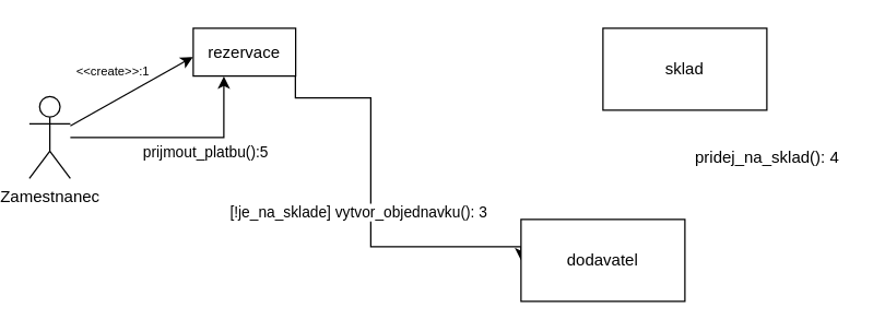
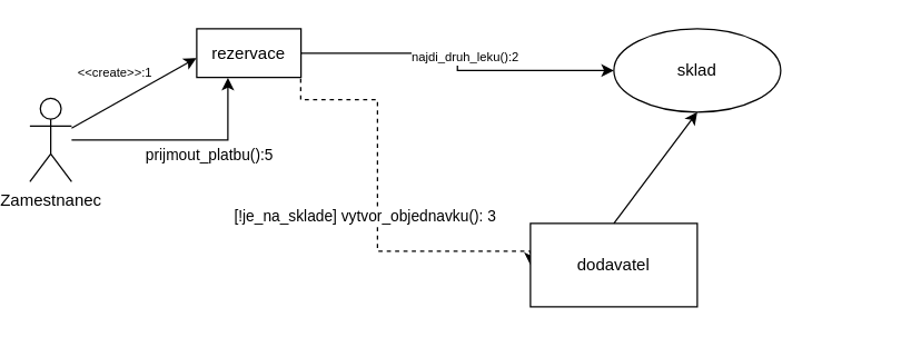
+ <mxCell id="3" style="edgeStyle=orthogonalEdgeStyle;rounded=0;orthogonalLoop=1;jettySize=auto;html=1;" parent="1" source="7" target="10" edge="1"><mxGeometry relative="1" as="geometry" /></mxCell>
+ <mxCell id="4" value="najdi_druh_leku():2" style="edgeLabel;html=1;align=center;verticalAlign=middle;resizable=0;points=[];fontSize=9;" parent="3" vertex="1" connectable="0"><mxGeometry x="0.093" relative="1" as="geometry"><mxPoint y="-10" as="offset" /></mxGeometry></mxCell>
- <mxCell id="10" value="sklad" style="rounded=0;whiteSpace=wrap;html=1;" parent="1" vertex="1"><mxGeometry x="440" y="20" width="120" height="60" as="geometry" /></mxCell>
+ <mxCell id="10" value="sklad" style="ellipse;whiteSpace=wrap;html=1;" parent="1" vertex="1"><mxGeometry x="440" y="20" width="120" height="60" as="geometry" /></mxCell>
- <mxCell id="5" style="edgeStyle=orthogonalEdgeStyle;rounded=0;orthogonalLoop=1;jettySize=auto;html=1;entryX=0;entryY=0.5;entryDx=0;entryDy=0;exitX=0.997;exitY=0.853;exitDx=0;exitDy=0;exitPerimeter=0;" parent="1" source="7" target="11" edge="1"><mxGeometry relative="1" as="geometry"><Array as="points"><mxPoint x="270" y="71" /><mxPoint x="270" y="180" /></Array></mxGeometry></mxCell>
+ <mxCell id="5" style="edgeStyle=orthogonalEdgeStyle;rounded=0;orthogonalLoop=1;jettySize=auto;html=1;entryX=0;entryY=0.5;entryDx=0;entryDy=0;exitX=0.997;exitY=0.853;exitDx=0;exitDy=0;exitPerimeter=0;dashed=1;" parent="1" source="7" target="11" edge="1"><mxGeometry relative="1" as="geometry"><Array as="points"><mxPoint x="270" y="71" /><mxPoint x="270" y="180" /></Array></mxGeometry></mxCell>
- <mxCell id="13" value="pridej_na_sklad(): 4" style="text;html=1;align=center;verticalAlign=middle;resizable=0;points=[];autosize=1;strokeColor=none;fillColor=none;" parent="1" vertex="1"><mxGeometry x="495" y="100" width="130" height="30" as="geometry" /></mxCell>
+ <mxCell id="12" value="" style="endArrow=classic;html=1;rounded=0;exitX=0.5;exitY=0;exitDx=0;exitDy=0;entryX=0.5;entryY=1;entryDx=0;entryDy=0;" parent="1" source="11" target="10" edge="1"><mxGeometry width="50" height="50" relative="1" as="geometry"><mxPoint x="380" y="260" as="sourcePoint" /><mxPoint x="430" y="210" as="targetPoint" /></mxGeometry></mxCell>
